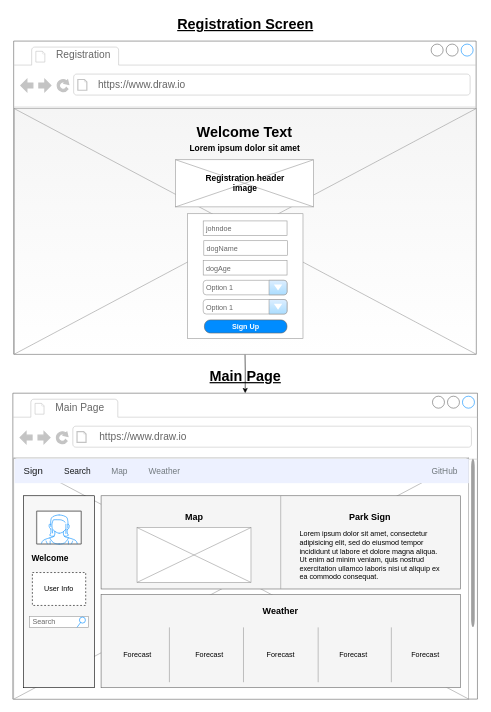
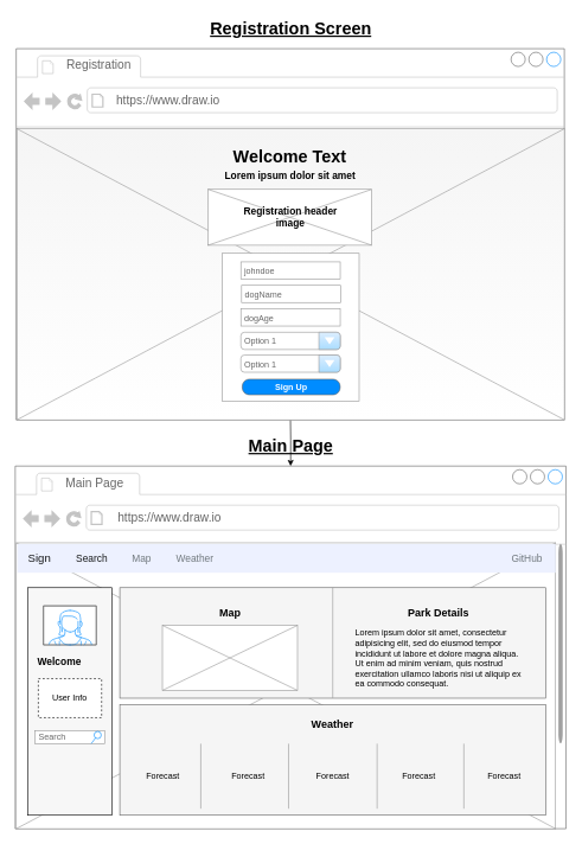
- <mxCell id="51" value="&lt;b&gt;&lt;font style=&quot;font-size: 15px&quot;&gt;Park Sign&lt;/font&gt;&lt;/b&gt;" style="text;html=1;strokeColor=none;fillColor=none;align=center;verticalAlign=middle;whiteSpace=wrap;rounded=0;shadow=0;glass=0;dashed=1;comic=0;" vertex="1" parent="40"><mxGeometry x="503.77" y="25.6" width="148" height="18.286" as="geometry" /></mxCell>
+ <mxCell id="51" value="&lt;b&gt;&lt;font style=&quot;font-size: 15px&quot;&gt;Park Details&lt;/font&gt;&lt;/b&gt;" style="text;html=1;strokeColor=none;fillColor=none;align=center;verticalAlign=middle;whiteSpace=wrap;rounded=0;shadow=0;glass=0;dashed=1;comic=0;" vertex="1" parent="40"><mxGeometry x="503.77" y="25.6" width="148" height="18.286" as="geometry" /></mxCell>
